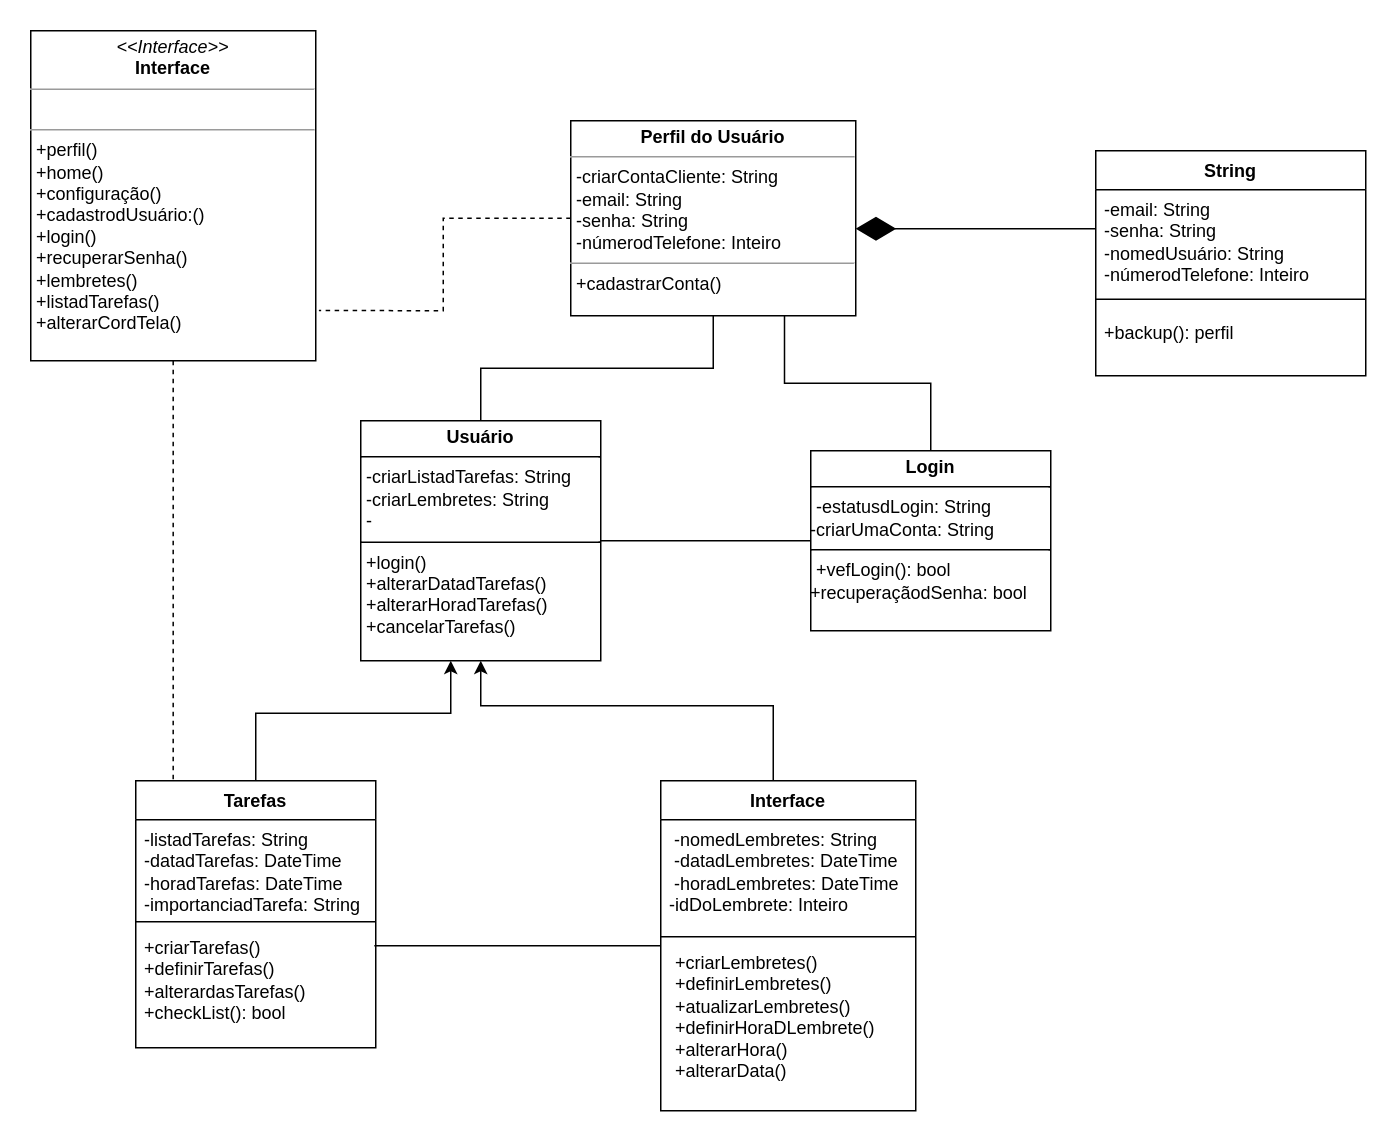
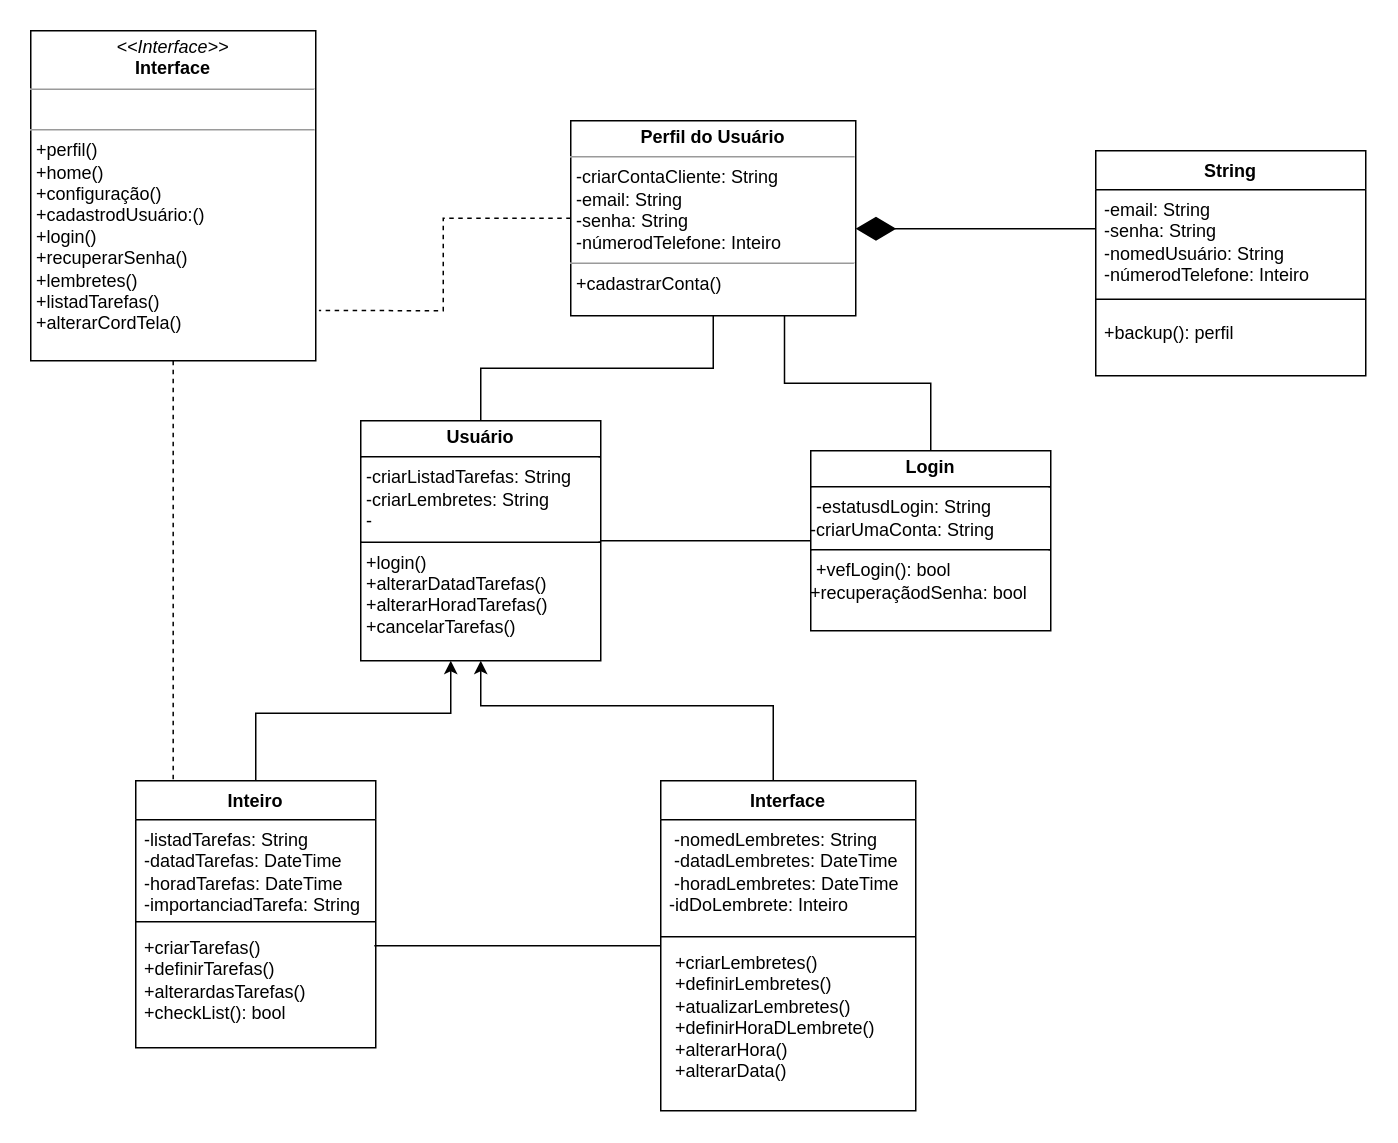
- <mxCell id="5" value="Tarefas" style="swimlane;fontStyle=1;align=center;verticalAlign=top;childLayout=stackLayout;horizontal=1;startSize=26;horizontalStack=0;resizeParent=1;resizeParentMax=0;resizeLast=0;collapsible=1;marginBottom=0;whiteSpace=wrap;html=1;" parent="1" vertex="1"><mxGeometry x="90" y="520" width="160" height="178" as="geometry" /></mxCell>
+ <mxCell id="5" value="Inteiro" style="swimlane;fontStyle=1;align=center;verticalAlign=top;childLayout=stackLayout;horizontal=1;startSize=26;horizontalStack=0;resizeParent=1;resizeParentMax=0;resizeLast=0;collapsible=1;marginBottom=0;whiteSpace=wrap;html=1;" parent="1" vertex="1"><mxGeometry x="90" y="520" width="160" height="178" as="geometry" /></mxCell>
